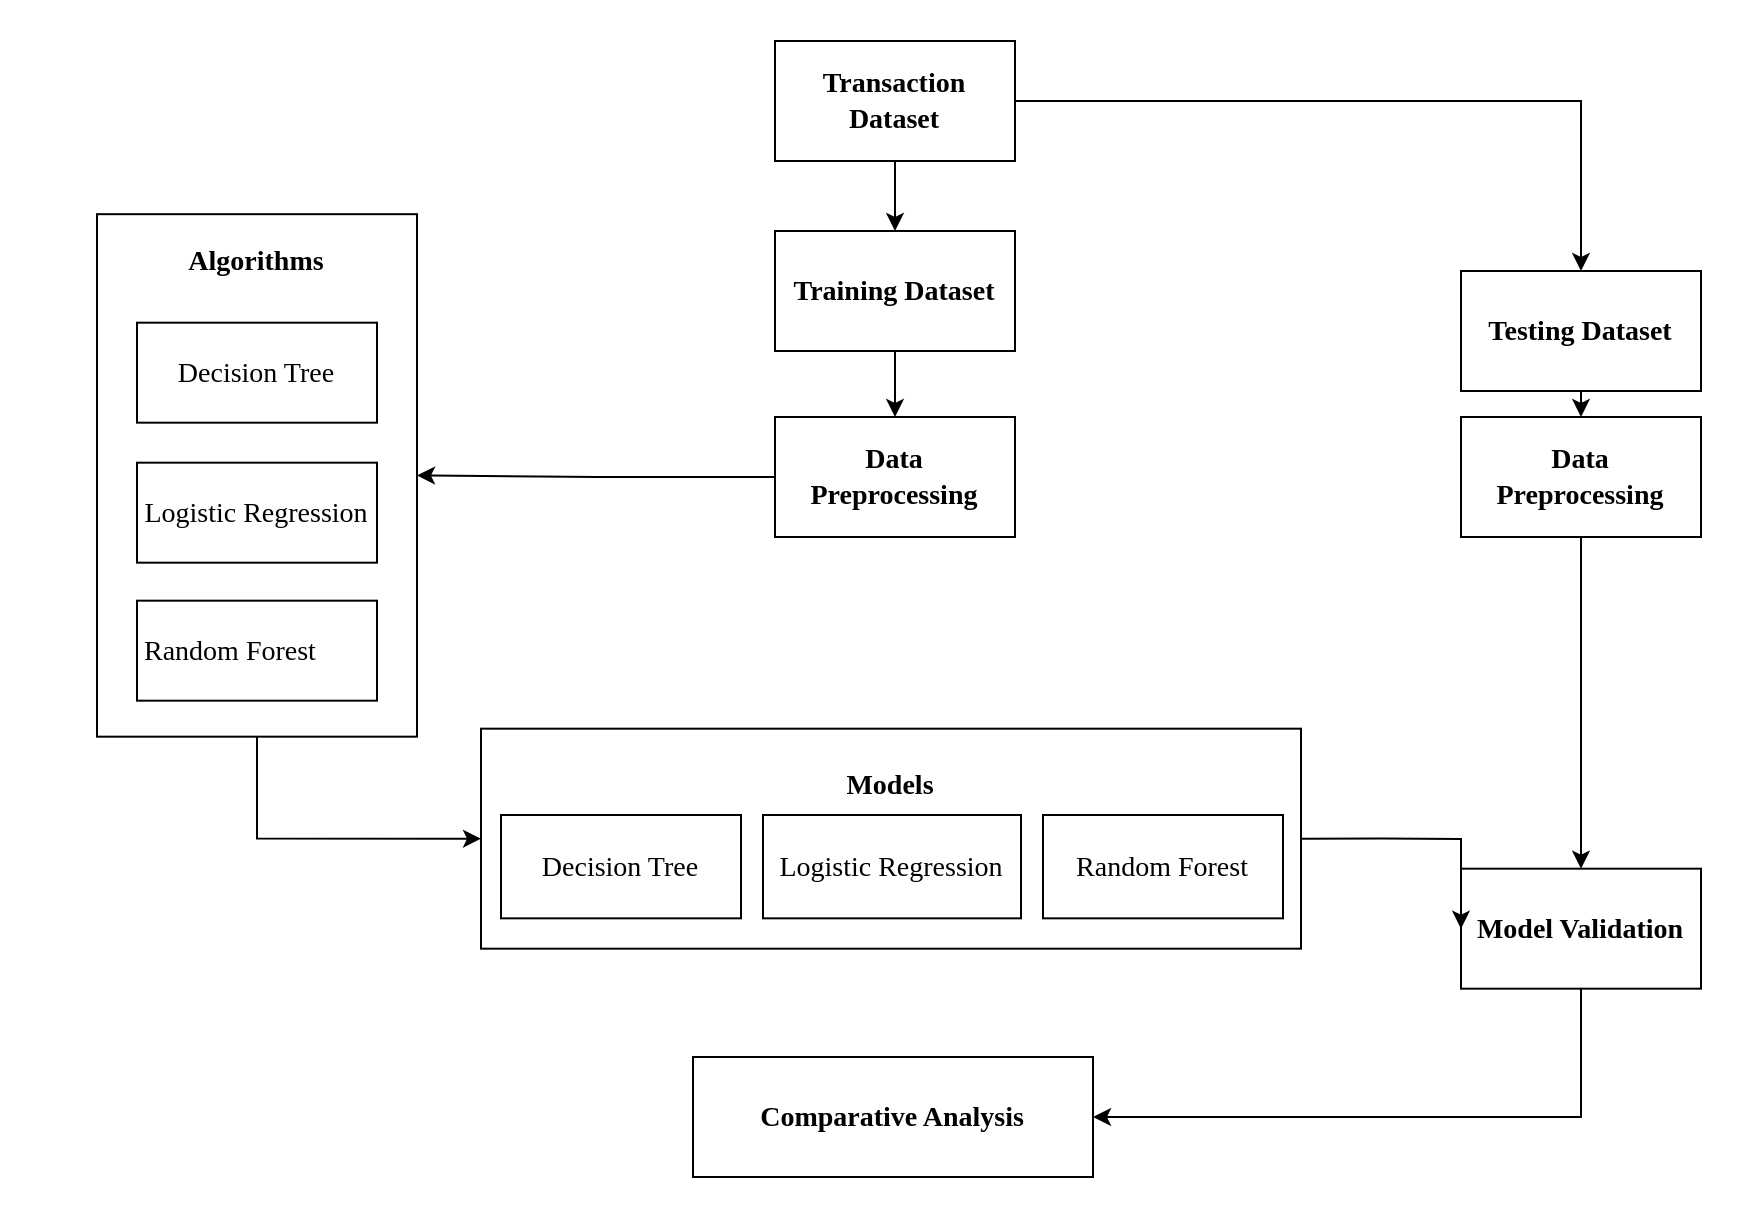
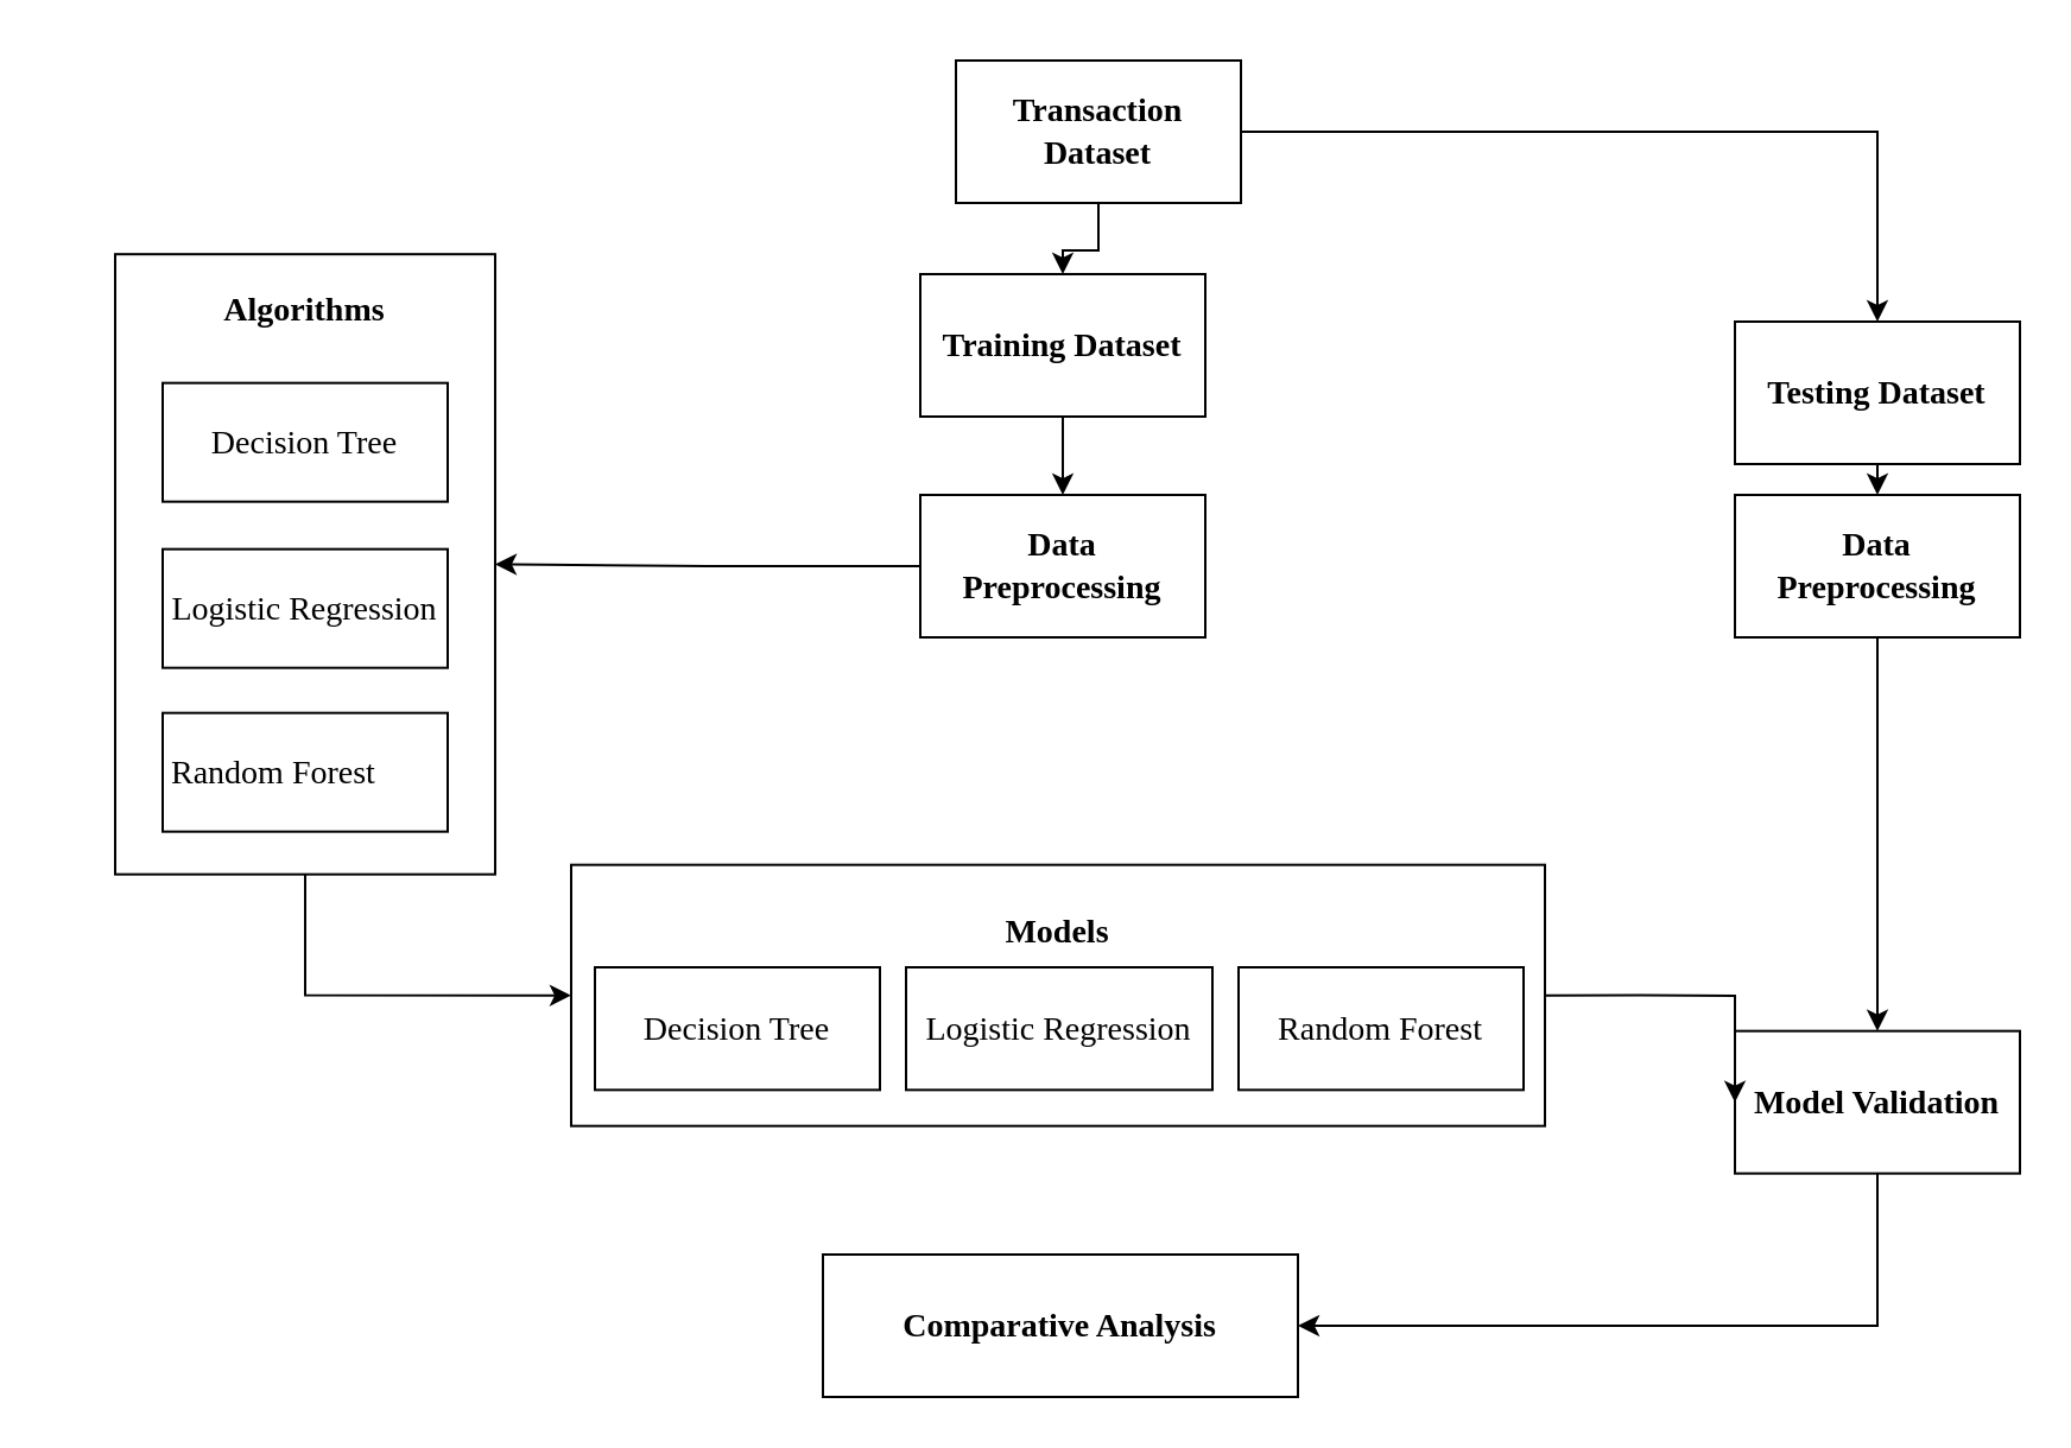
- <mxCell id="4" value="&lt;font face=&quot;Times New Roman&quot; style=&quot;font-size: 14px;&quot;&gt;&lt;b&gt;Transaction Dataset&lt;/b&gt;&lt;/font&gt;" style="rounded=0;whiteSpace=wrap;html=1;fontSize=14;" parent="1" vertex="1"><mxGeometry x="387" y="20" width="120" height="60" as="geometry" /></mxCell>
+ <mxCell id="4" value="&lt;font face=&quot;Times New Roman&quot; style=&quot;font-size: 14px;&quot;&gt;&lt;b&gt;Transaction Dataset&lt;/b&gt;&lt;/font&gt;" style="rounded=0;whiteSpace=wrap;html=1;fontSize=14;" parent="1" vertex="1"><mxGeometry x="402" y="25" width="120" height="60" as="geometry" /></mxCell>
